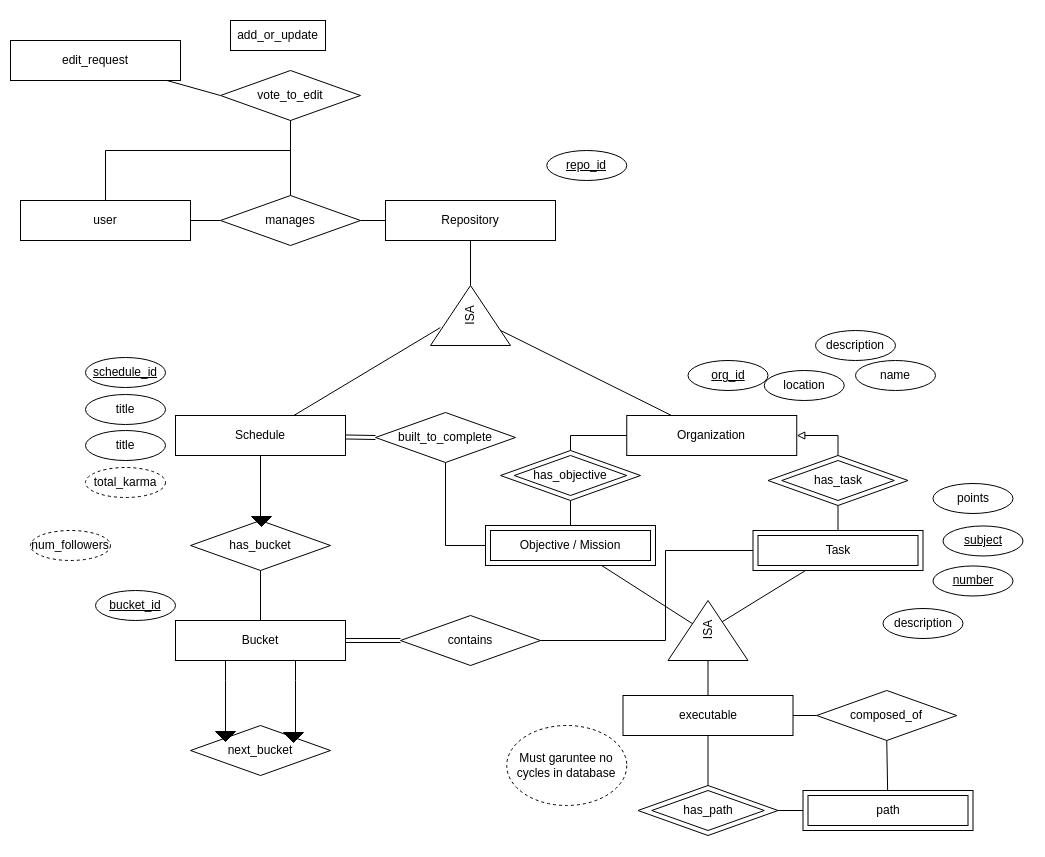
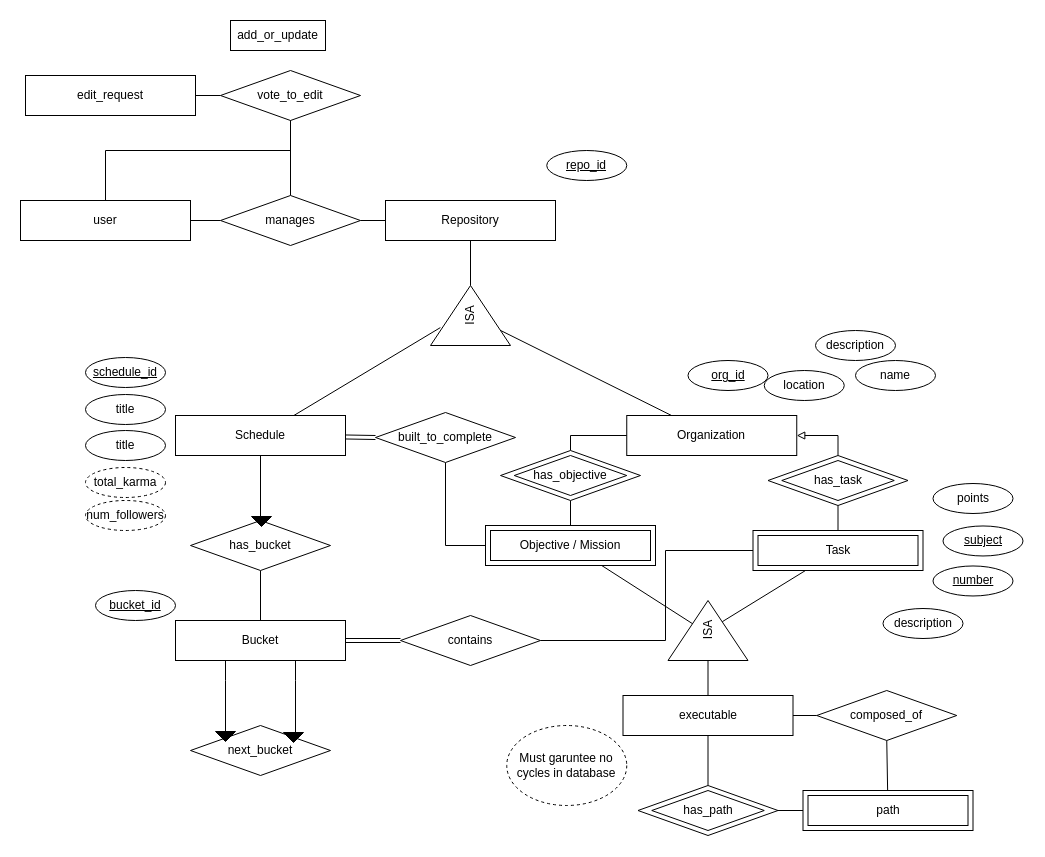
- <mxCell id="65" value="edit_request" style="rounded=0;whiteSpace=wrap;html=1;" parent="1" vertex="1"><mxGeometry x="10" y="40" width="170" height="40" as="geometry" /></mxCell>
+ <mxCell id="65" value="edit_request" style="rounded=0;whiteSpace=wrap;html=1;" parent="1" vertex="1"><mxGeometry x="25" y="75" width="170" height="40" as="geometry" /></mxCell>
- <mxCell id="38" value="num_followers" style="ellipse;whiteSpace=wrap;html=1;dashed=1;" parent="1" vertex="1"><mxGeometry x="30" y="530" width="80" height="30" as="geometry" /></mxCell>
+ <mxCell id="38" value="num_followers" style="ellipse;whiteSpace=wrap;html=1;dashed=1;" parent="1" vertex="1"><mxGeometry x="85" y="500" width="80" height="30" as="geometry" /></mxCell>
